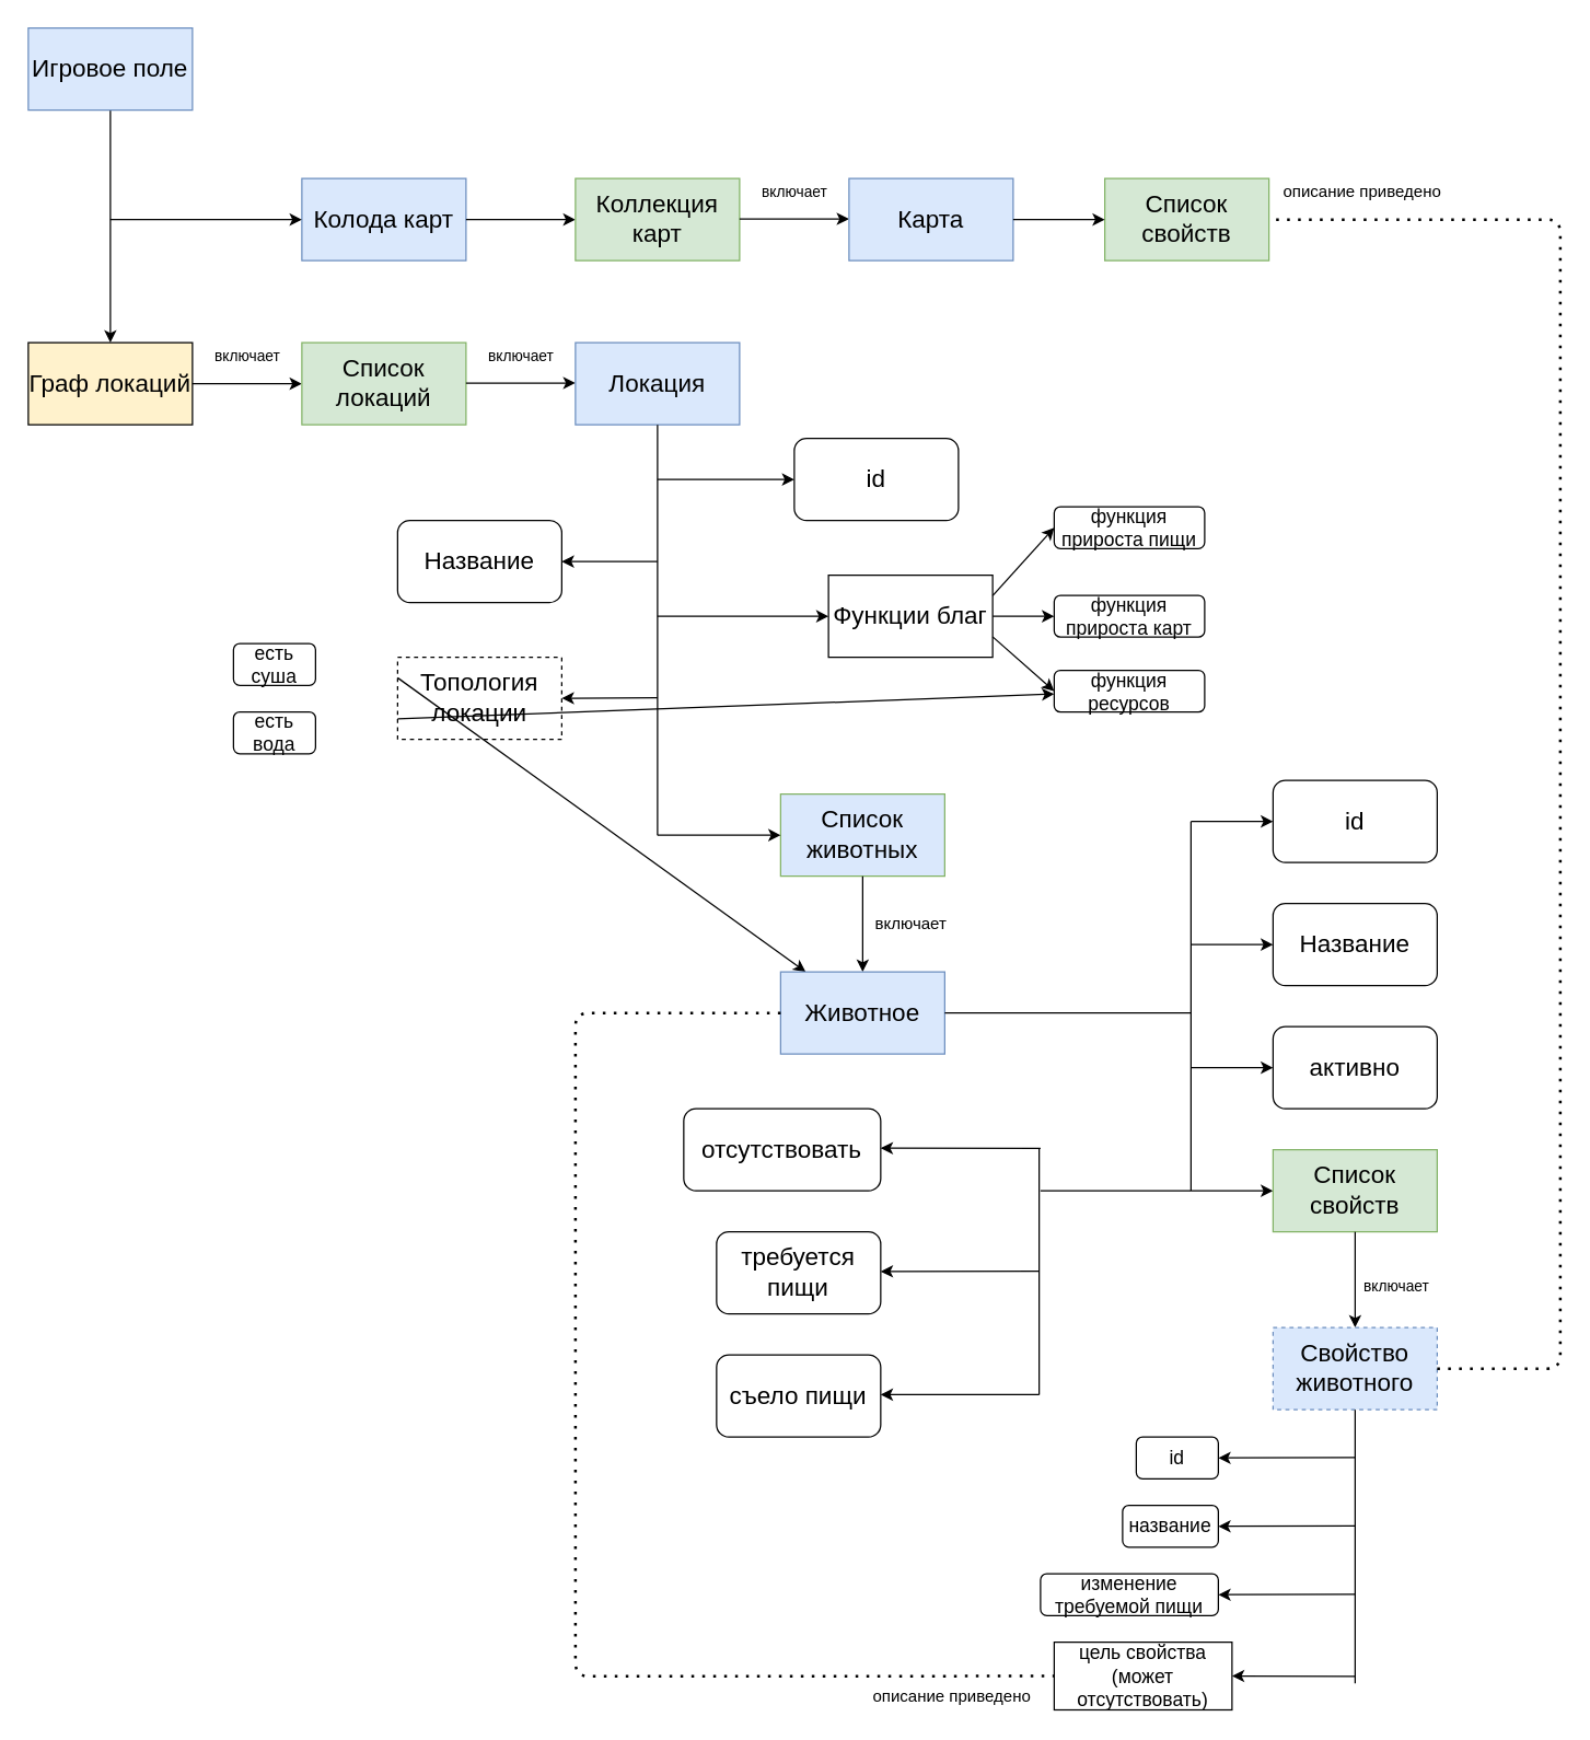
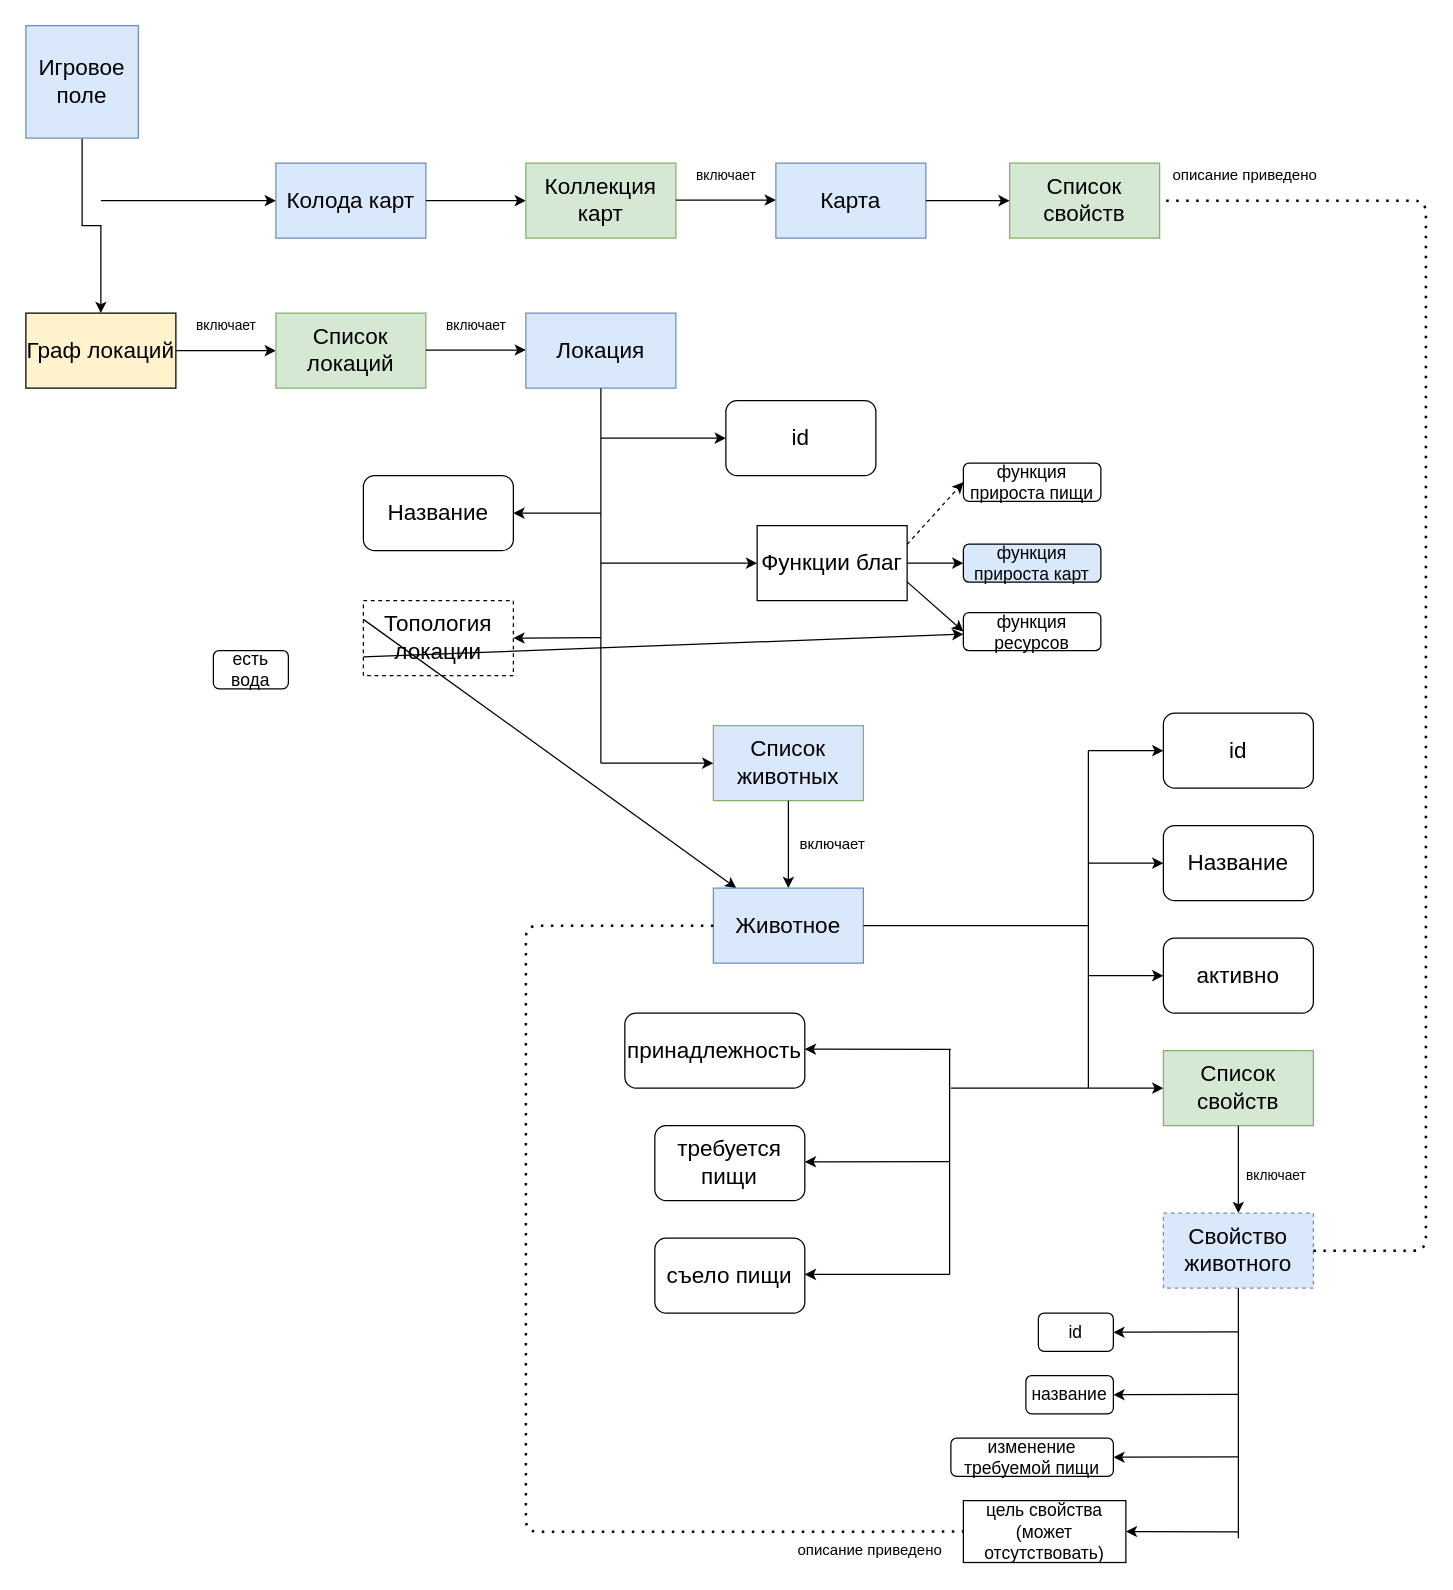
- <mxCell id="3" value="&lt;font style=&quot;font-size: 18px&quot;&gt;Игровое поле&lt;/font&gt;" style="rounded=0;whiteSpace=wrap;html=1;fillColor=#dae8fc;strokeColor=#6c8ebf;" parent="1" vertex="1"><mxGeometry x="20" y="20" width="120" height="60" as="geometry" /></mxCell>
+ <mxCell id="3" value="&lt;font style=&quot;font-size: 18px&quot;&gt;Игровое поле&lt;/font&gt;" style="rounded=0;whiteSpace=wrap;html=1;fillColor=#dae8fc;strokeColor=#6c8ebf;" parent="1" vertex="1"><mxGeometry x="20" y="20" width="90" height="90" as="geometry" /></mxCell>
- <mxCell id="22" value="" style="endArrow=classic;html=1;exitX=1;exitY=0.25;exitDx=0;exitDy=0;entryX=0;entryY=0.5;entryDx=0;entryDy=0;" parent="1" source="18" target="19" edge="1"><mxGeometry width="50" height="50" relative="1" as="geometry"><mxPoint x="390" y="510" as="sourcePoint" /><mxPoint x="440" y="460" as="targetPoint" /></mxGeometry></mxCell>
+ <mxCell id="22" value="" style="endArrow=classic;html=1;exitX=1;exitY=0.25;exitDx=0;exitDy=0;entryX=0;entryY=0.5;entryDx=0;entryDy=0;dashed=1;" parent="1" source="18" target="19" edge="1"><mxGeometry width="50" height="50" relative="1" as="geometry"><mxPoint x="390" y="510" as="sourcePoint" /><mxPoint x="440" y="460" as="targetPoint" /></mxGeometry></mxCell>
- <mxCell id="20" value="&lt;font style=&quot;font-size: 14px&quot;&gt;функция прироста карт&lt;/font&gt;" style="rounded=1;whiteSpace=wrap;html=1;" parent="1" vertex="1"><mxGeometry x="770" y="434.75" width="110" height="30.5" as="geometry" /></mxCell>
+ <mxCell id="20" value="&lt;font style=&quot;font-size: 14px&quot;&gt;функция прироста карт&lt;/font&gt;" style="rounded=1;whiteSpace=wrap;html=1;fillColor=#dae8fc;" parent="1" vertex="1"><mxGeometry x="770" y="434.75" width="110" height="30.5" as="geometry" /></mxCell>
- <mxCell id="14" value="&lt;font style=&quot;font-size: 14px&quot;&gt;есть суша&lt;/font&gt;" style="rounded=1;whiteSpace=wrap;html=1;" parent="1" vertex="1"><mxGeometry x="170" y="470" width="60" height="30.5" as="geometry" /></mxCell>
- <mxCell id="53" value="&lt;font style=&quot;font-size: 18px&quot;&gt;отсутствовать&lt;/font&gt;" style="rounded=1;whiteSpace=wrap;html=1;" parent="1" vertex="1"><mxGeometry x="499.17" y="810" width="144" height="60" as="geometry" /></mxCell>
+ <mxCell id="53" value="&lt;font style=&quot;font-size: 18px&quot;&gt;принадлежность&lt;/font&gt;" style="rounded=1;whiteSpace=wrap;html=1;" parent="1" vertex="1"><mxGeometry x="499.17" y="810" width="144" height="60" as="geometry" /></mxCell>
